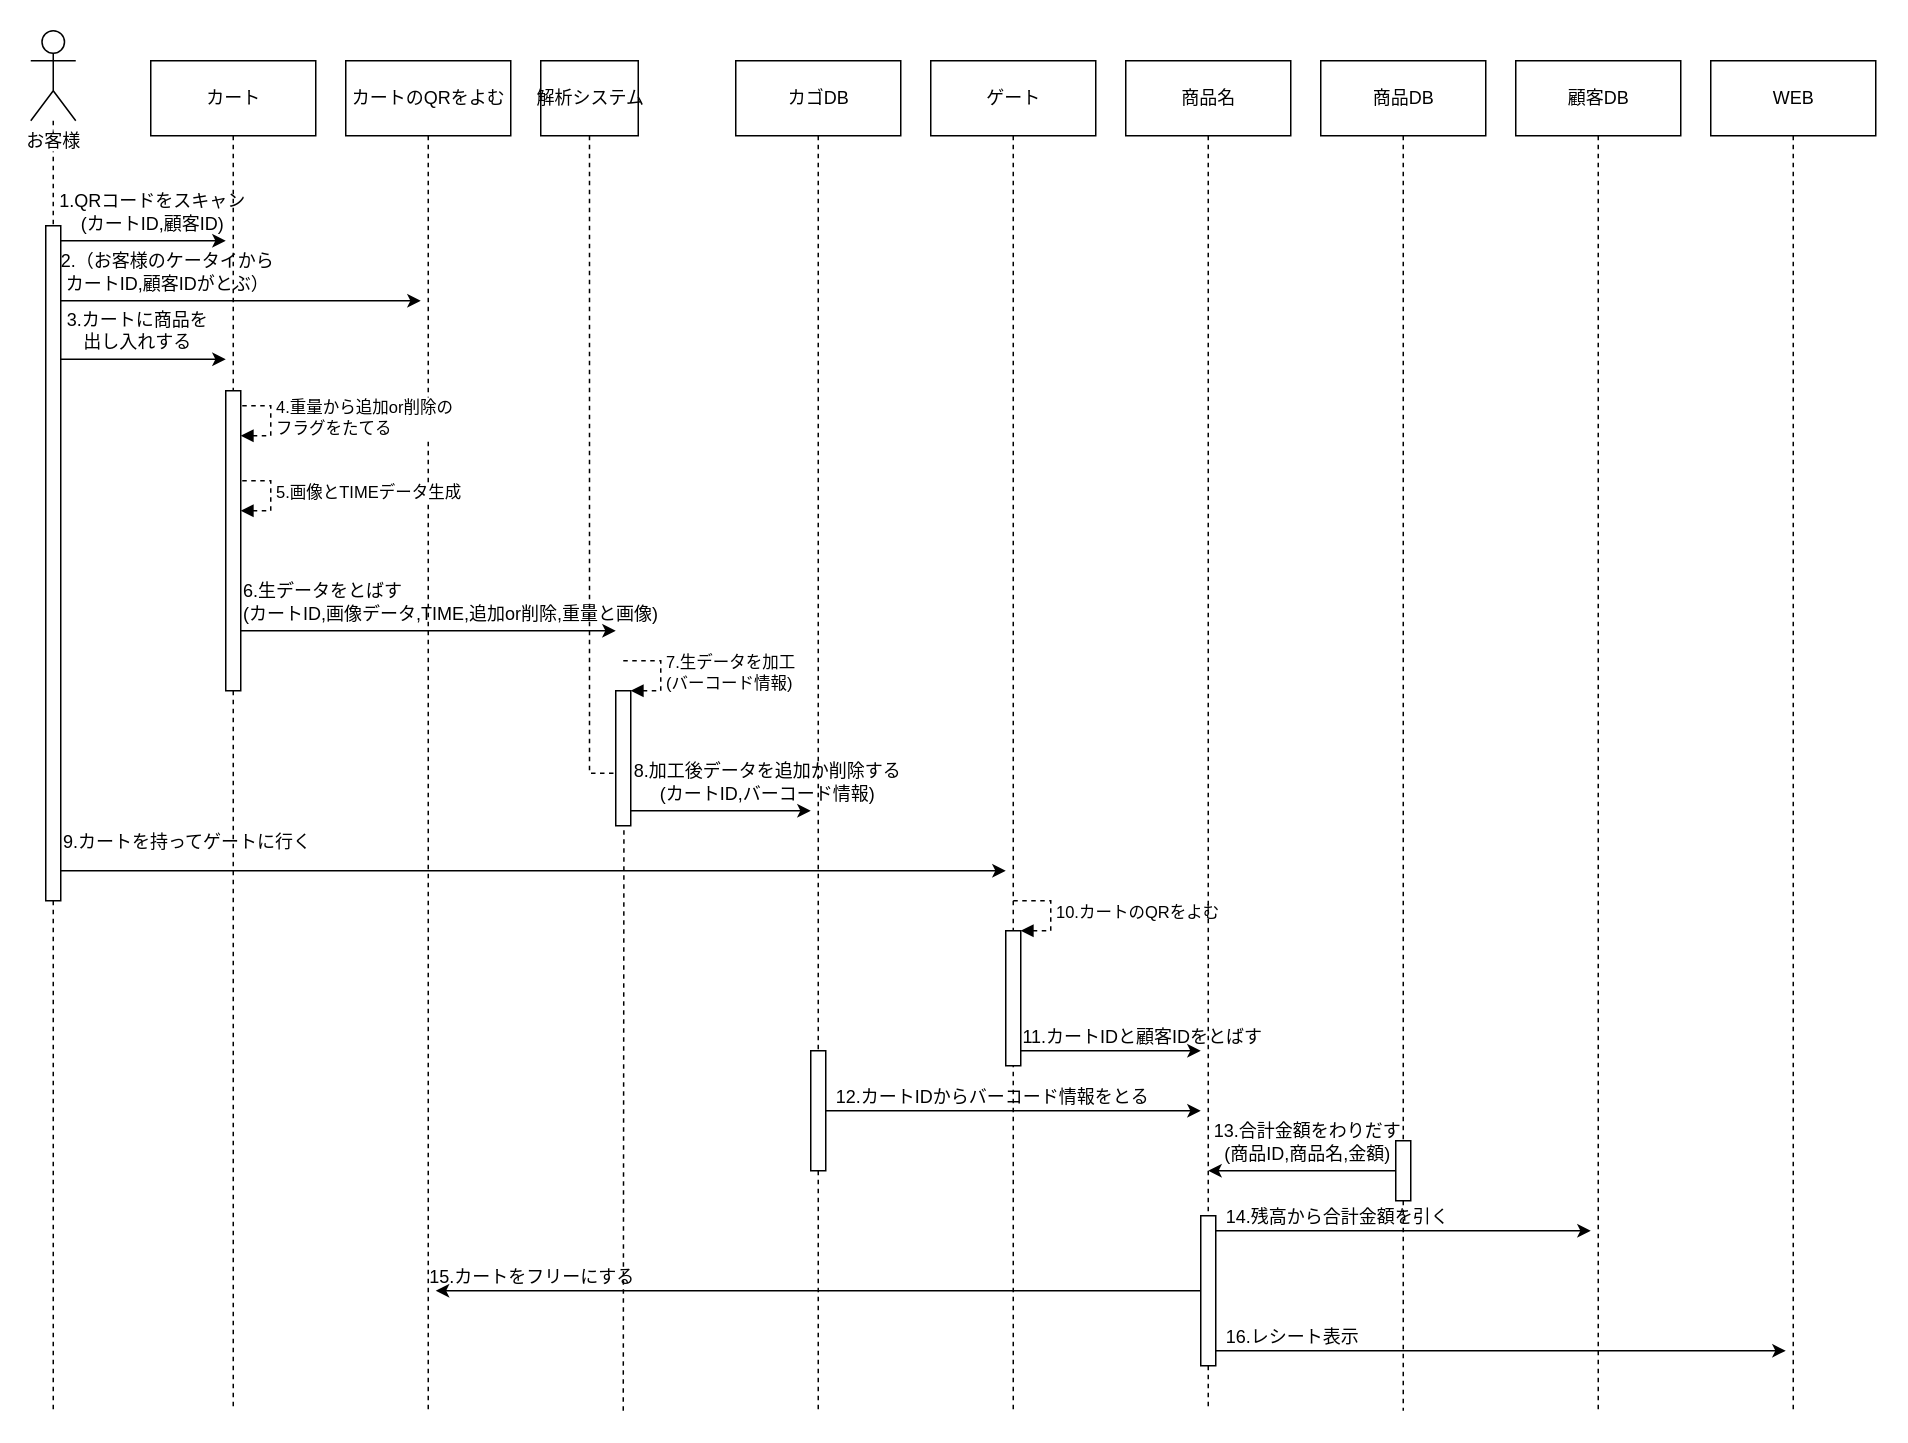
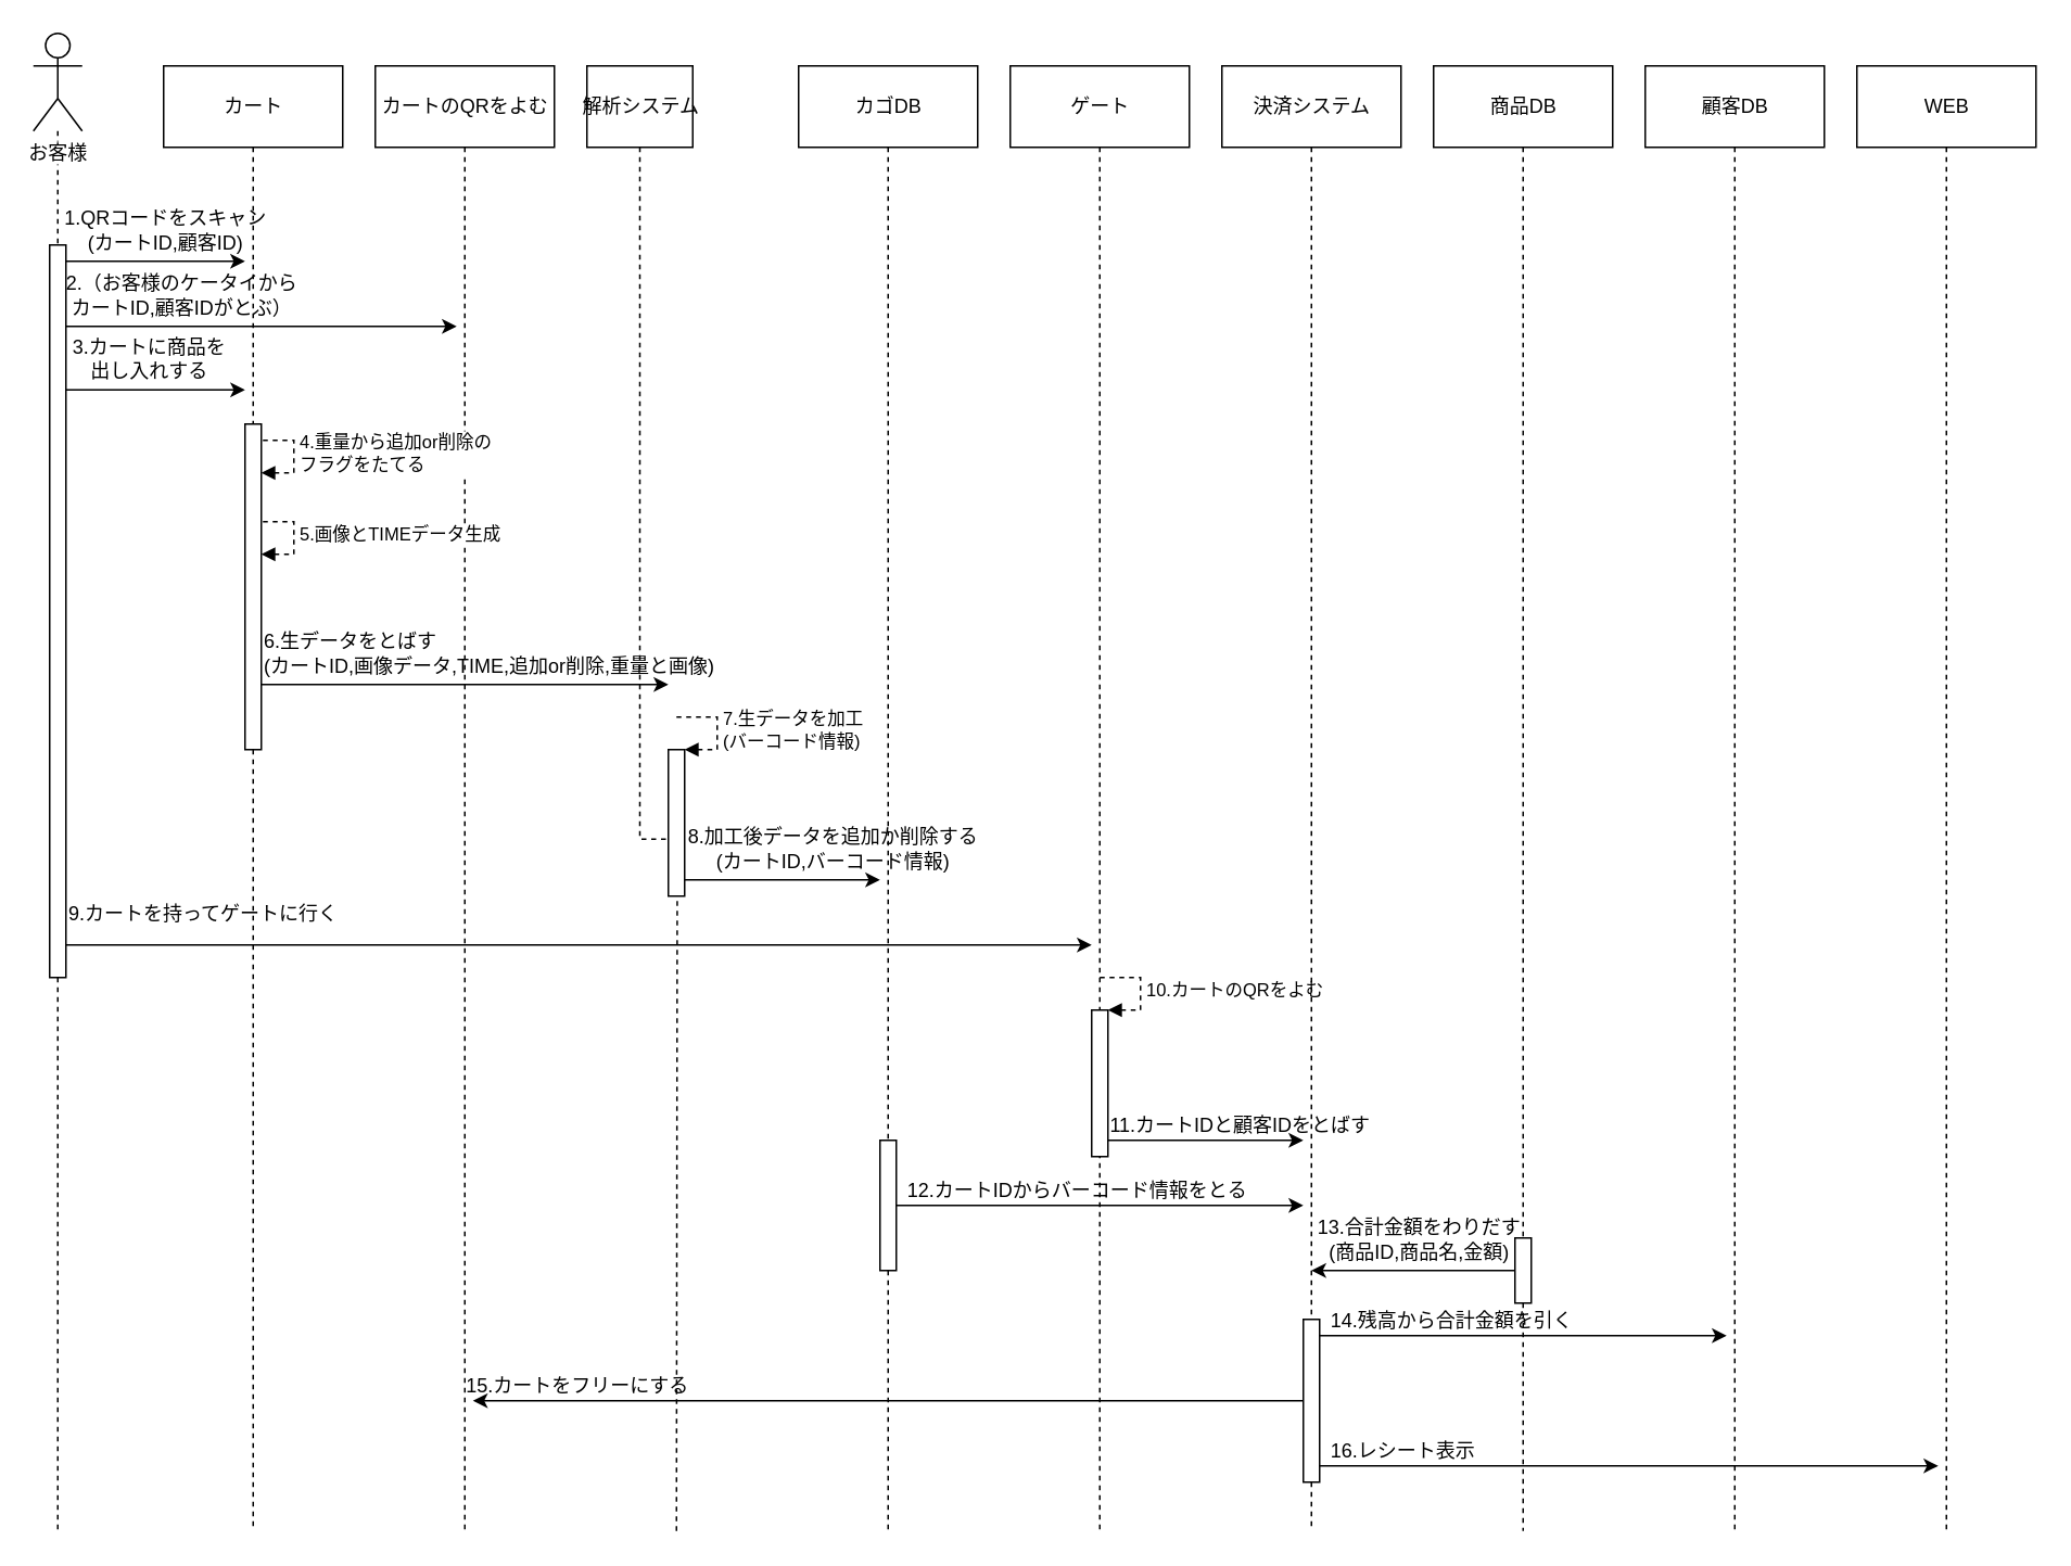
- <mxCell id="32" value="商品名" style="html=1;" parent="1" vertex="1"><mxGeometry x="750" y="40" width="110" height="50" as="geometry" /></mxCell>
+ <mxCell id="32" value="決済システム" style="html=1;" parent="1" vertex="1"><mxGeometry x="750" y="40" width="110" height="50" as="geometry" /></mxCell>
